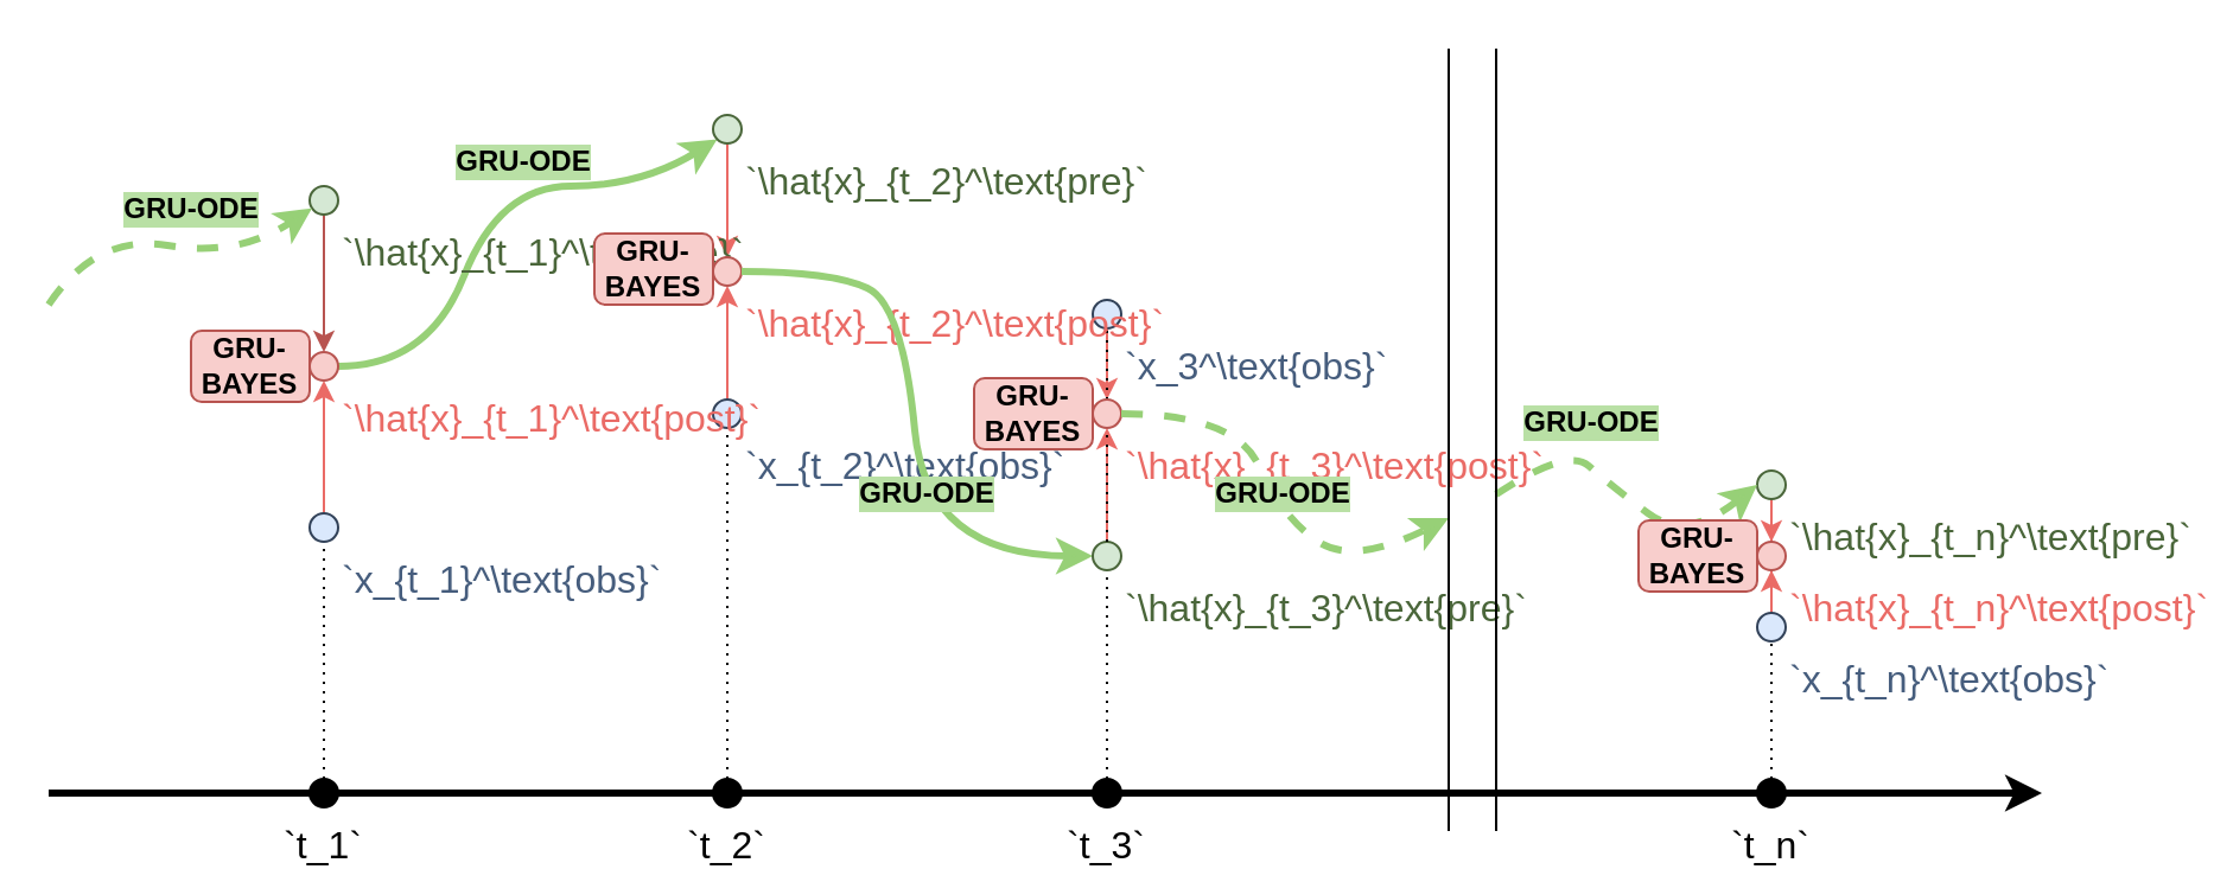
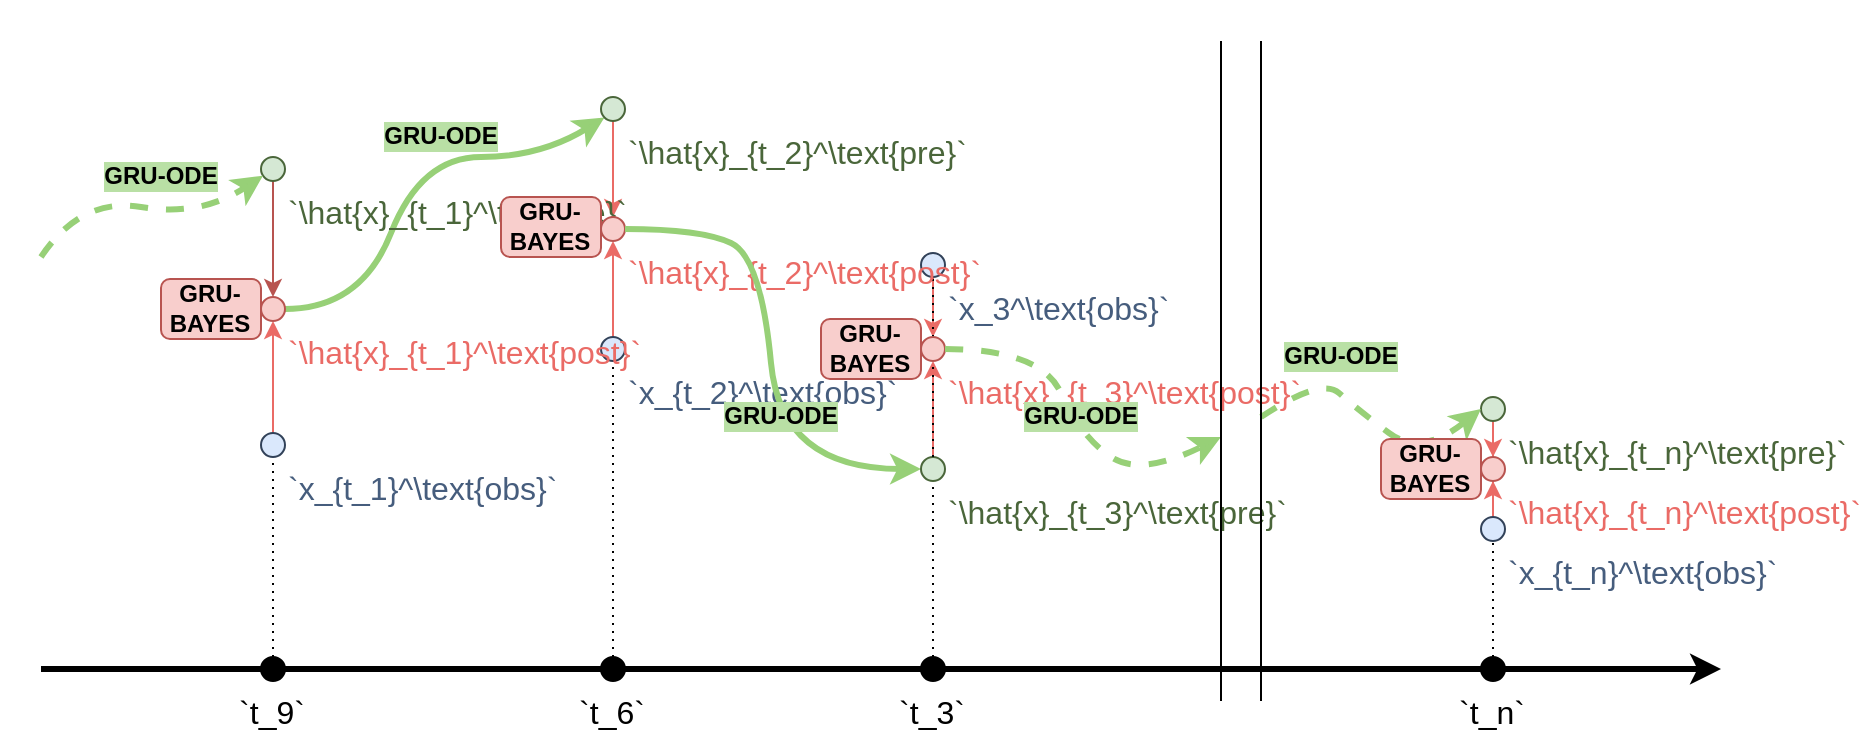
- <mxCell id="4" value="`t_1`" style="ellipse;whiteSpace=wrap;html=1;aspect=fixed;fontSize=16;labelBackgroundColor=none;fillColor=#000000;labelPosition=center;verticalLabelPosition=bottom;align=center;verticalAlign=top;horizontal=1;spacingBottom=0;" vertex="1" parent="1"><mxGeometry x="130" y="328" width="12" height="12" as="geometry" /></mxCell>
+ <mxCell id="4" value="`t_9`" style="ellipse;whiteSpace=wrap;html=1;aspect=fixed;fontSize=16;labelBackgroundColor=none;fillColor=#000000;labelPosition=center;verticalLabelPosition=bottom;align=center;verticalAlign=top;horizontal=1;spacingBottom=0;" vertex="1" parent="1"><mxGeometry x="130" y="328" width="12" height="12" as="geometry" /></mxCell>
- <mxCell id="8" value="`t_2`" style="ellipse;whiteSpace=wrap;html=1;aspect=fixed;fontSize=16;labelBackgroundColor=none;fillColor=#000000;labelPosition=center;verticalLabelPosition=bottom;align=center;verticalAlign=top;horizontal=1;spacingBottom=0;" vertex="1" parent="1"><mxGeometry x="300" y="328" width="12" height="12" as="geometry" /></mxCell>
+ <mxCell id="8" value="`t_6`" style="ellipse;whiteSpace=wrap;html=1;aspect=fixed;fontSize=16;labelBackgroundColor=none;fillColor=#000000;labelPosition=center;verticalLabelPosition=bottom;align=center;verticalAlign=top;horizontal=1;spacingBottom=0;" vertex="1" parent="1"><mxGeometry x="300" y="328" width="12" height="12" as="geometry" /></mxCell>
